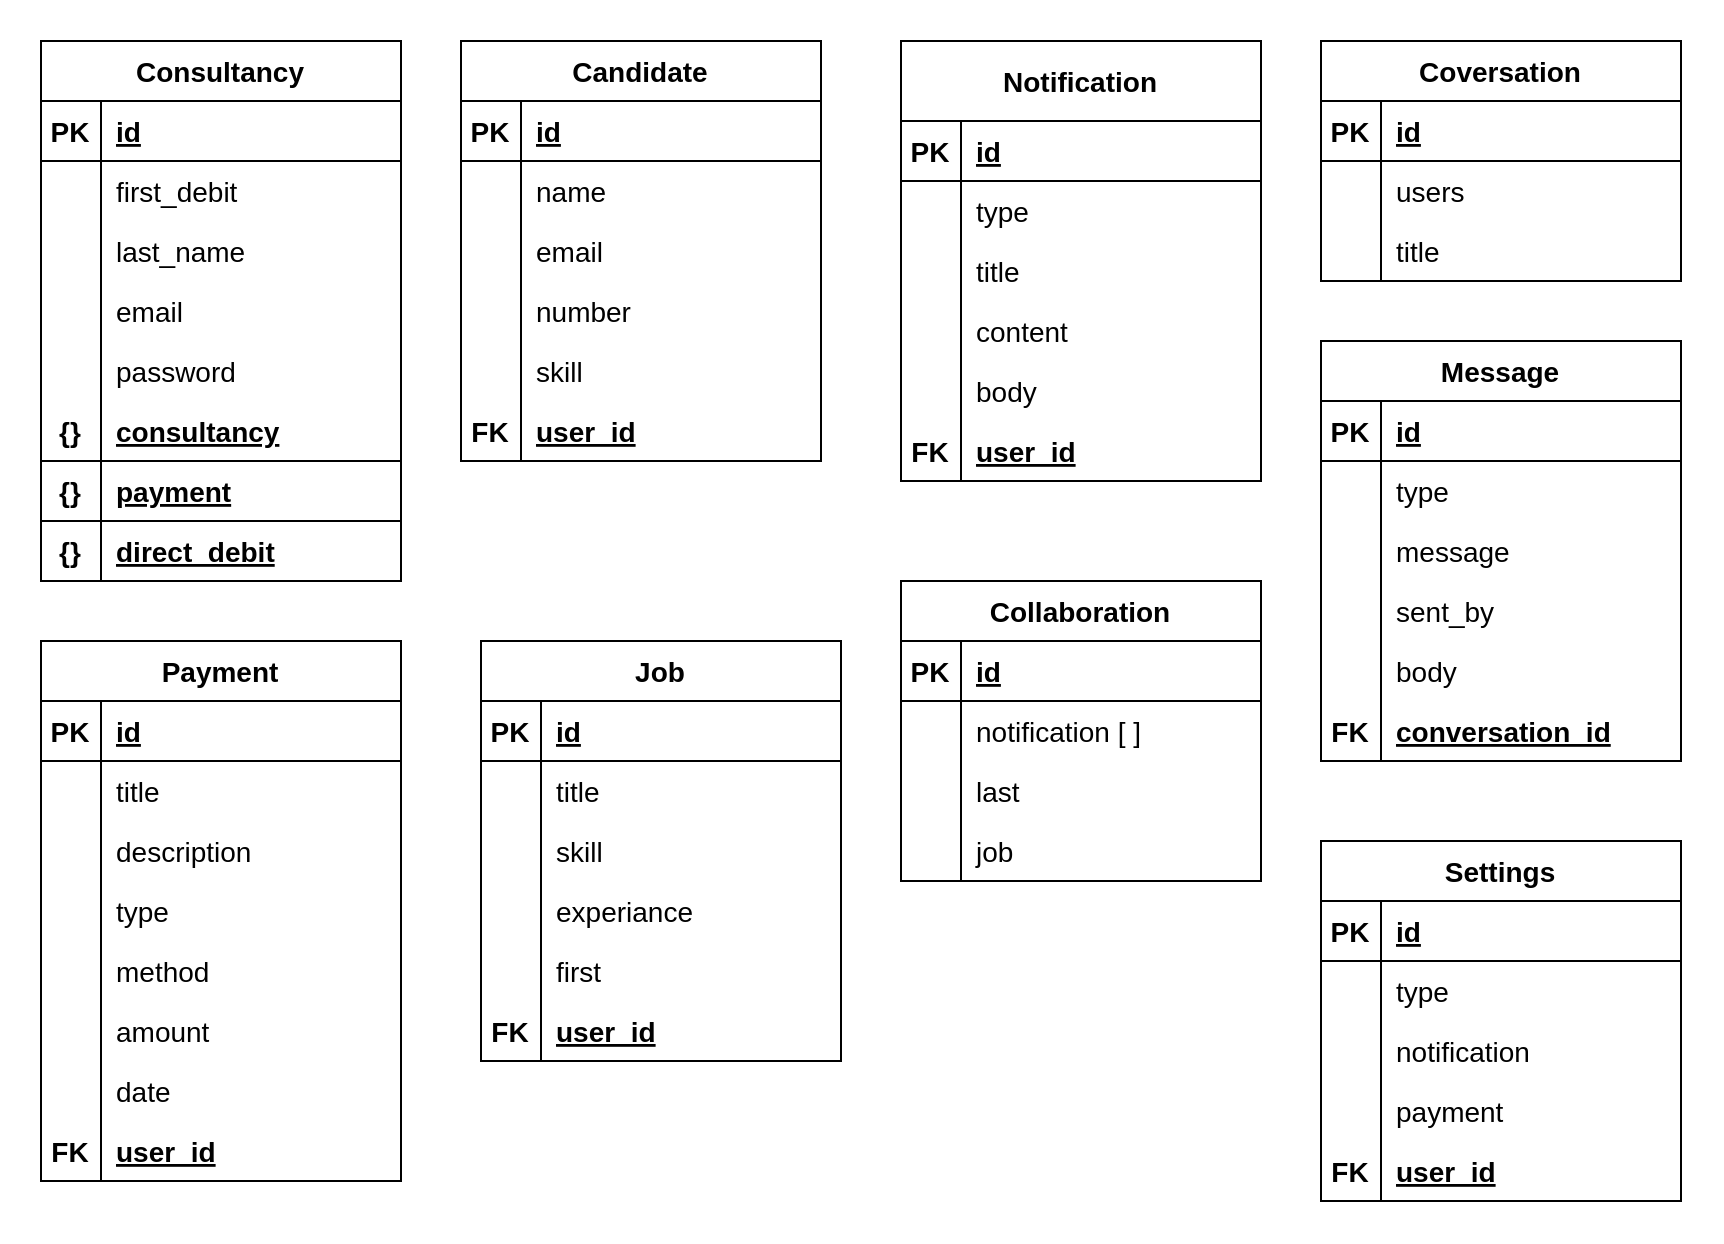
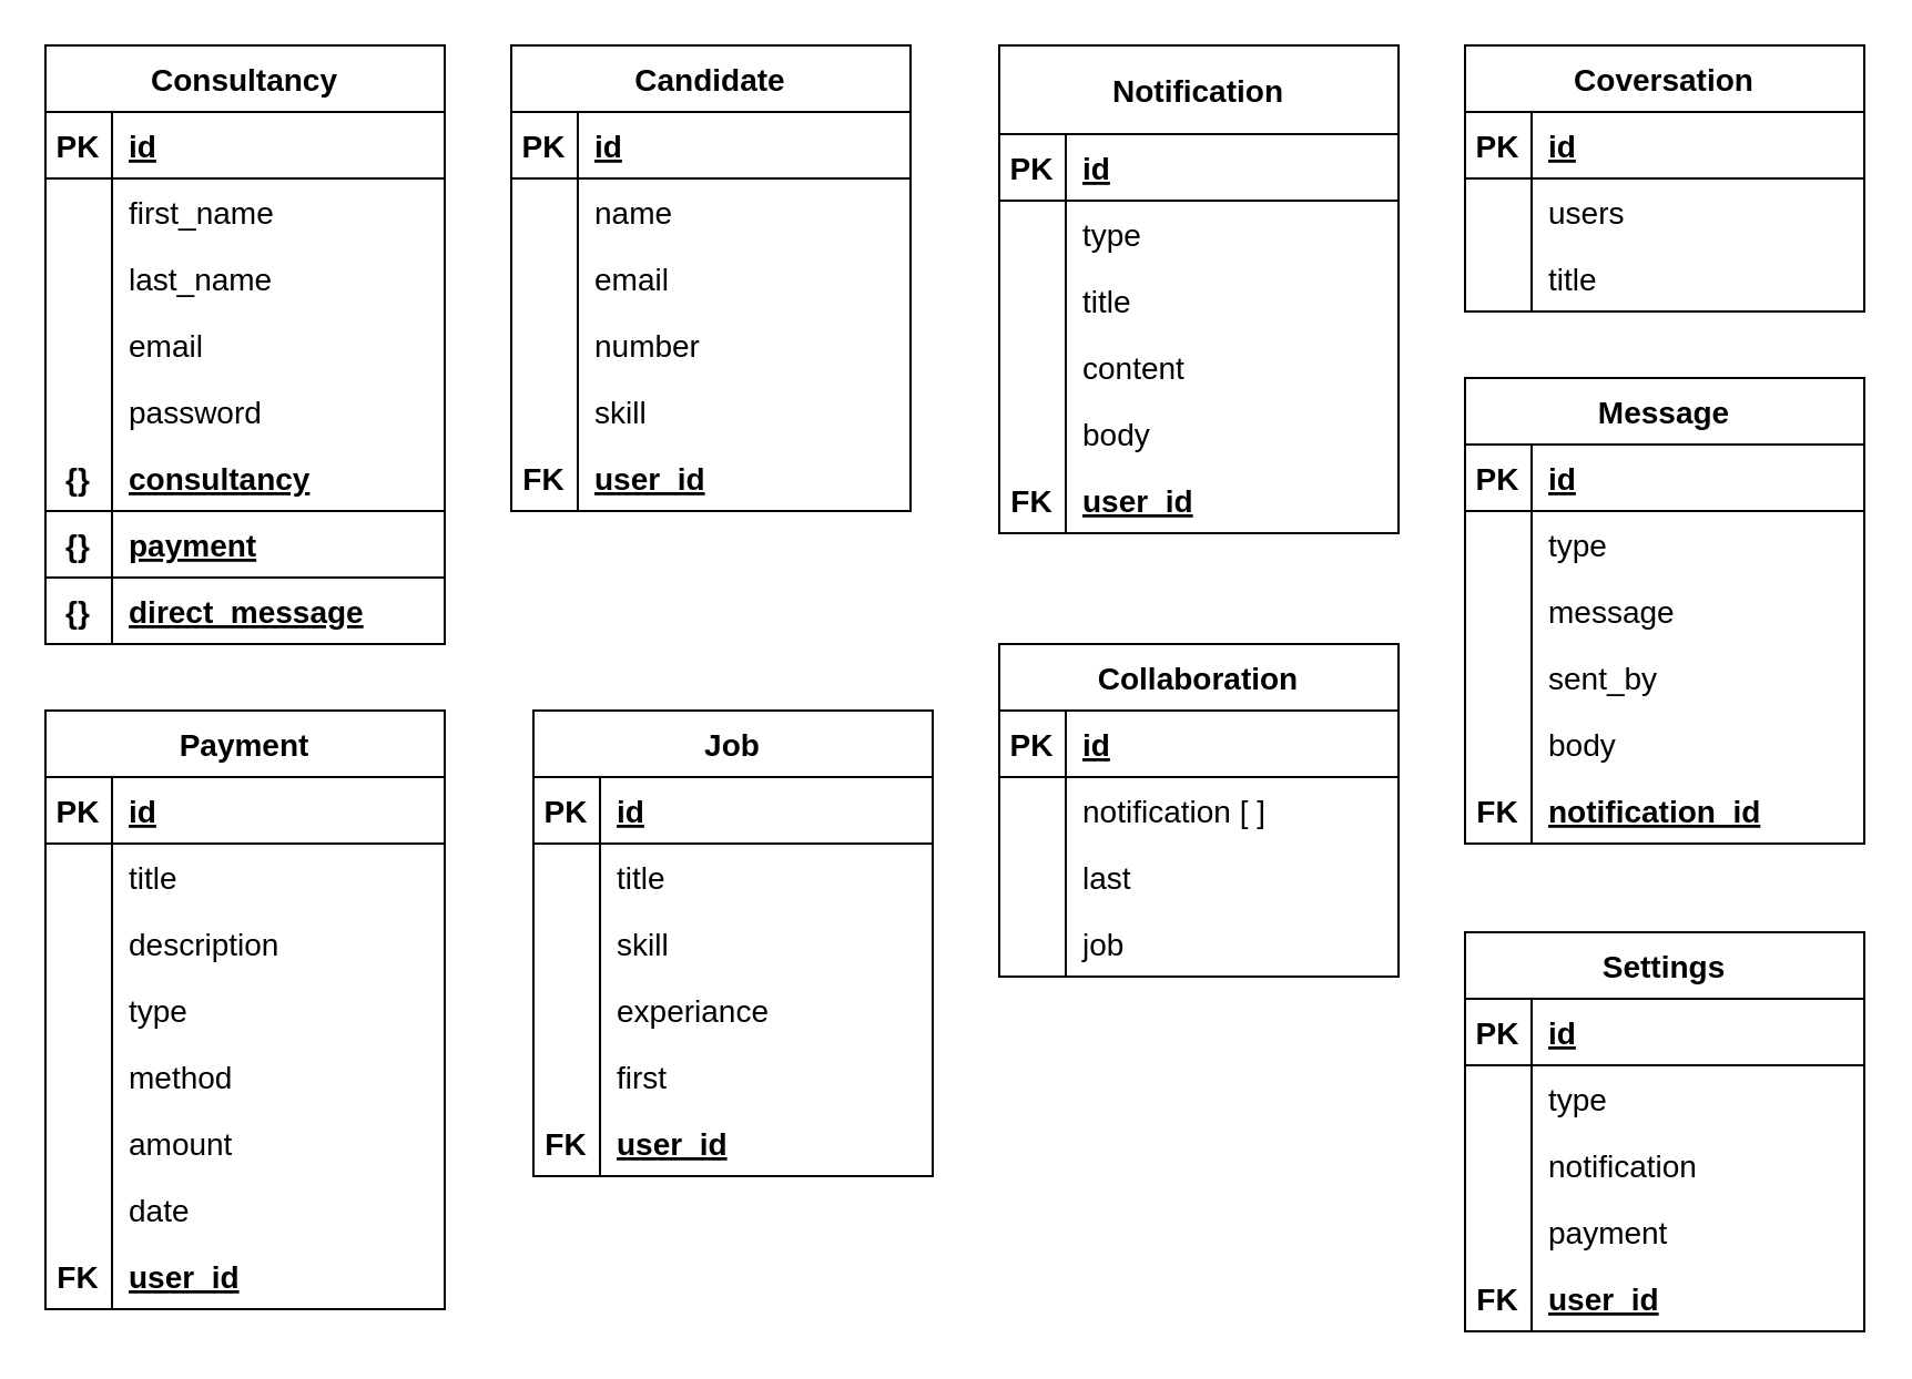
- <mxCell id="8" value="first_debit" style="shape=partialRectangle;connectable=0;fillColor=none;top=0;left=0;bottom=0;right=0;align=left;spacingLeft=6;overflow=hidden;labelBackgroundColor=none;fontSize=14;" vertex="1" parent="6"><mxGeometry x="30" width="150" height="30" as="geometry"><mxRectangle width="150" height="30" as="alternateBounds" /></mxGeometry></mxCell>
+ <mxCell id="8" value="first_name" style="shape=partialRectangle;connectable=0;fillColor=none;top=0;left=0;bottom=0;right=0;align=left;spacingLeft=6;overflow=hidden;labelBackgroundColor=none;fontSize=14;" vertex="1" parent="6"><mxGeometry x="30" width="150" height="30" as="geometry"><mxRectangle width="150" height="30" as="alternateBounds" /></mxGeometry></mxCell>
- <mxCell id="26" value="direct_debit" style="shape=partialRectangle;connectable=0;fillColor=none;top=0;left=0;bottom=0;right=0;align=left;spacingLeft=6;fontStyle=5;overflow=hidden;labelBackgroundColor=none;fontSize=14;" vertex="1" parent="24"><mxGeometry x="30" width="150" height="30" as="geometry"><mxRectangle width="150" height="30" as="alternateBounds" /></mxGeometry></mxCell>
+ <mxCell id="26" value="direct_message" style="shape=partialRectangle;connectable=0;fillColor=none;top=0;left=0;bottom=0;right=0;align=left;spacingLeft=6;fontStyle=5;overflow=hidden;labelBackgroundColor=none;fontSize=14;" vertex="1" parent="24"><mxGeometry x="30" width="150" height="30" as="geometry"><mxRectangle width="150" height="30" as="alternateBounds" /></mxGeometry></mxCell>
- <mxCell id="83" value="conversation_id" style="shape=partialRectangle;connectable=0;fillColor=none;top=0;left=0;bottom=0;right=0;align=left;spacingLeft=6;fontStyle=5;overflow=hidden;labelBackgroundColor=none;fontSize=14;" vertex="1" parent="81"><mxGeometry x="30" width="150" height="30" as="geometry"><mxRectangle width="150" height="30" as="alternateBounds" /></mxGeometry></mxCell>
+ <mxCell id="83" value="notification_id" style="shape=partialRectangle;connectable=0;fillColor=none;top=0;left=0;bottom=0;right=0;align=left;spacingLeft=6;fontStyle=5;overflow=hidden;labelBackgroundColor=none;fontSize=14;" vertex="1" parent="81"><mxGeometry x="30" width="150" height="30" as="geometry"><mxRectangle width="150" height="30" as="alternateBounds" /></mxGeometry></mxCell>
